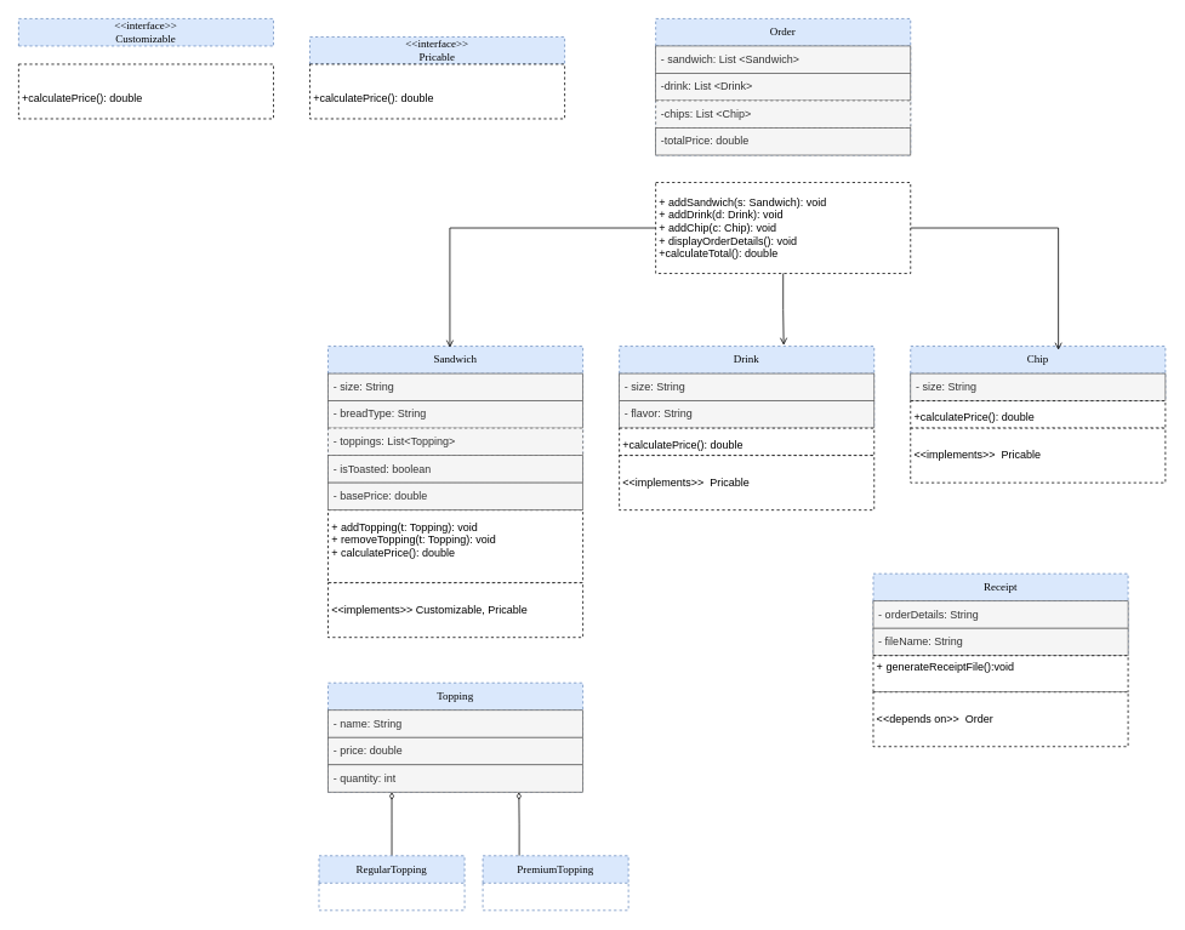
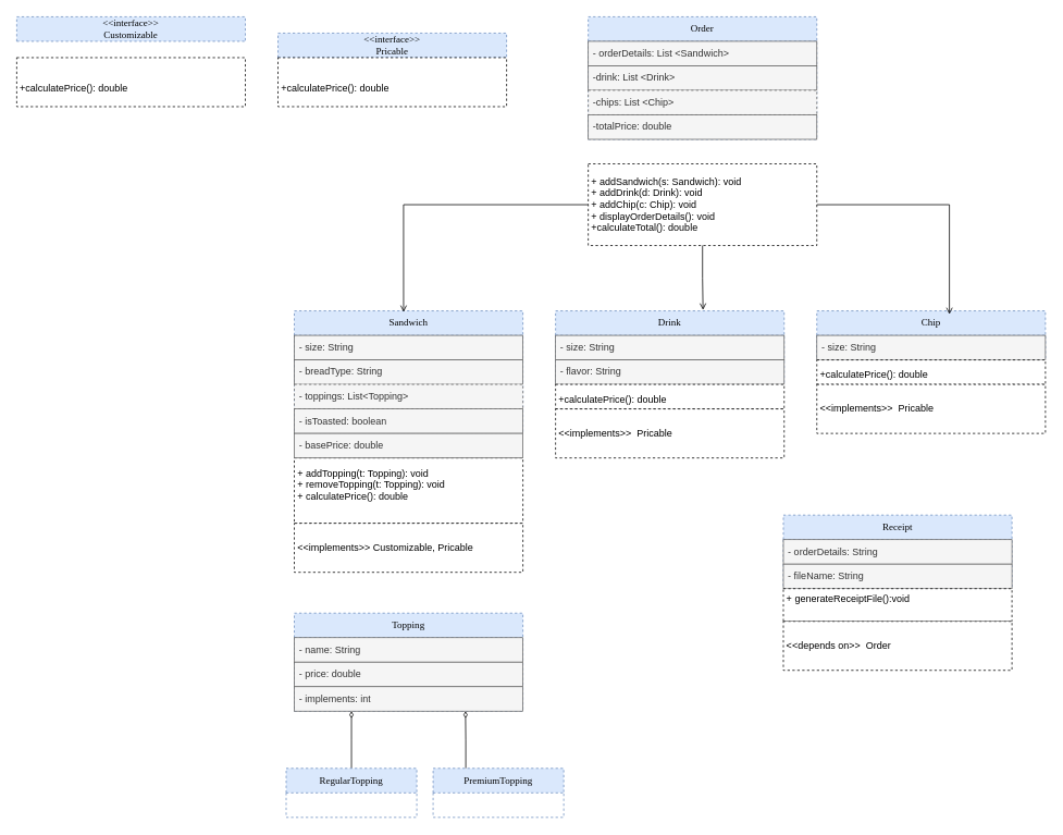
- <mxCell id="3" value="- sandwich: List &amp;lt;Sandwich&amp;gt;" style="text;strokeColor=#666666;fillColor=#f5f5f5;align=left;verticalAlign=middle;spacingLeft=4;spacingRight=4;overflow=hidden;points=[[0,0.5],[1,0.5]];portConstraint=eastwest;rotatable=0;whiteSpace=wrap;html=1;fontColor=#333333;" vertex="1" parent="2"><mxGeometry y="30" width="280" height="30" as="geometry" /></mxCell>
+ <mxCell id="3" value="- orderDetails: List &amp;lt;Sandwich&amp;gt;" style="text;strokeColor=#666666;fillColor=#f5f5f5;align=left;verticalAlign=middle;spacingLeft=4;spacingRight=4;overflow=hidden;points=[[0,0.5],[1,0.5]];portConstraint=eastwest;rotatable=0;whiteSpace=wrap;html=1;fontColor=#333333;" vertex="1" parent="2"><mxGeometry y="30" width="280" height="30" as="geometry" /></mxCell>
- <mxCell id="18" value="- quantity: int" style="text;strokeColor=#666666;fillColor=#f5f5f5;align=left;verticalAlign=middle;spacingLeft=4;spacingRight=4;overflow=hidden;points=[[0,0.5],[1,0.5]];portConstraint=eastwest;rotatable=0;whiteSpace=wrap;html=1;rounded=0;fontColor=#333333;" vertex="1" parent="15"><mxGeometry y="90" width="280" height="30" as="geometry" /></mxCell>
+ <mxCell id="18" value="- implements: int" style="text;strokeColor=#666666;fillColor=#f5f5f5;align=left;verticalAlign=middle;spacingLeft=4;spacingRight=4;overflow=hidden;points=[[0,0.5],[1,0.5]];portConstraint=eastwest;rotatable=0;whiteSpace=wrap;html=1;rounded=0;fontColor=#333333;" vertex="1" parent="15"><mxGeometry y="90" width="280" height="30" as="geometry" /></mxCell>
